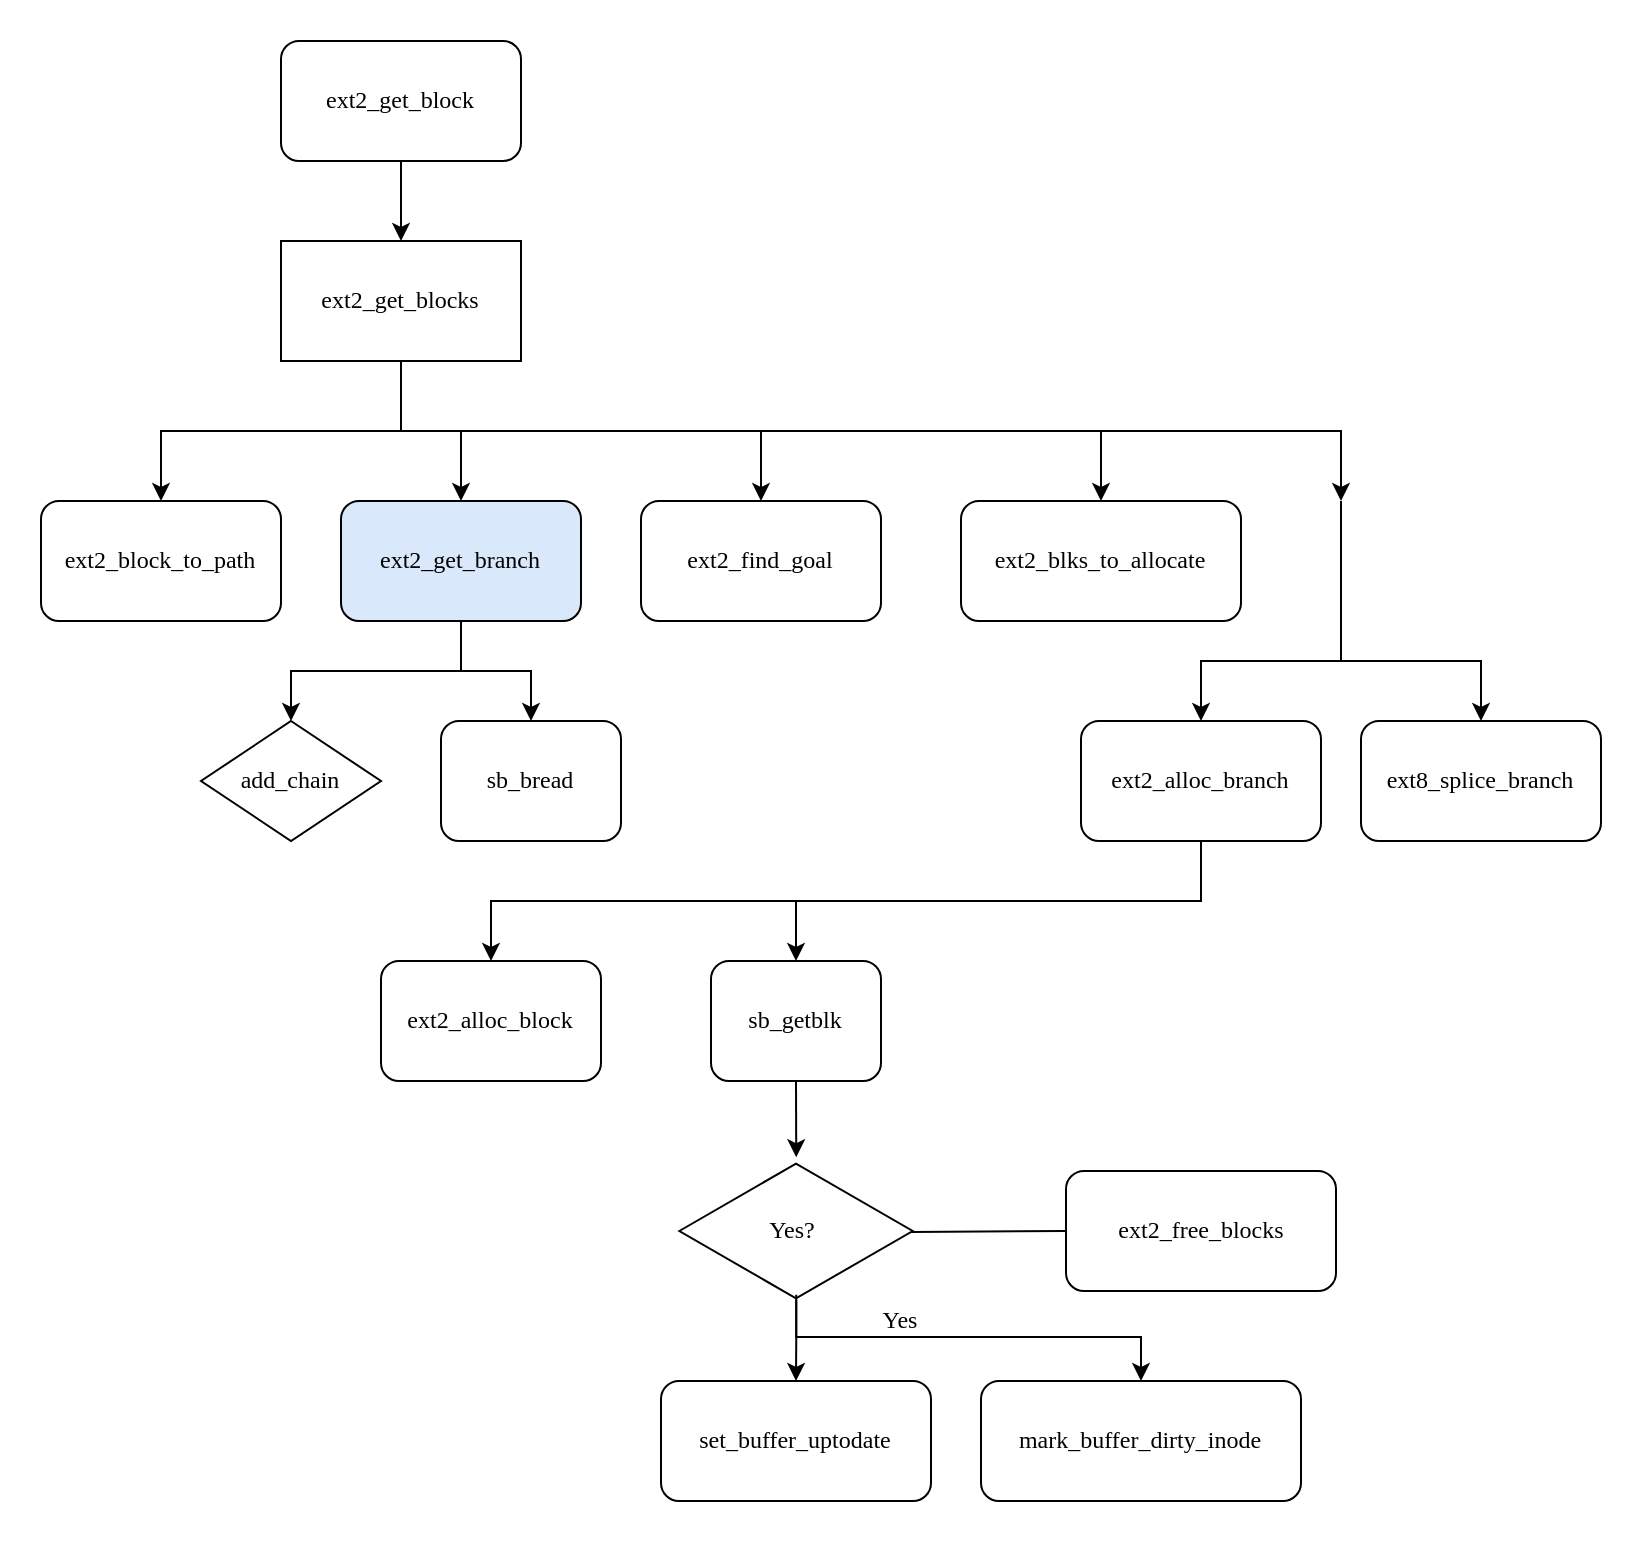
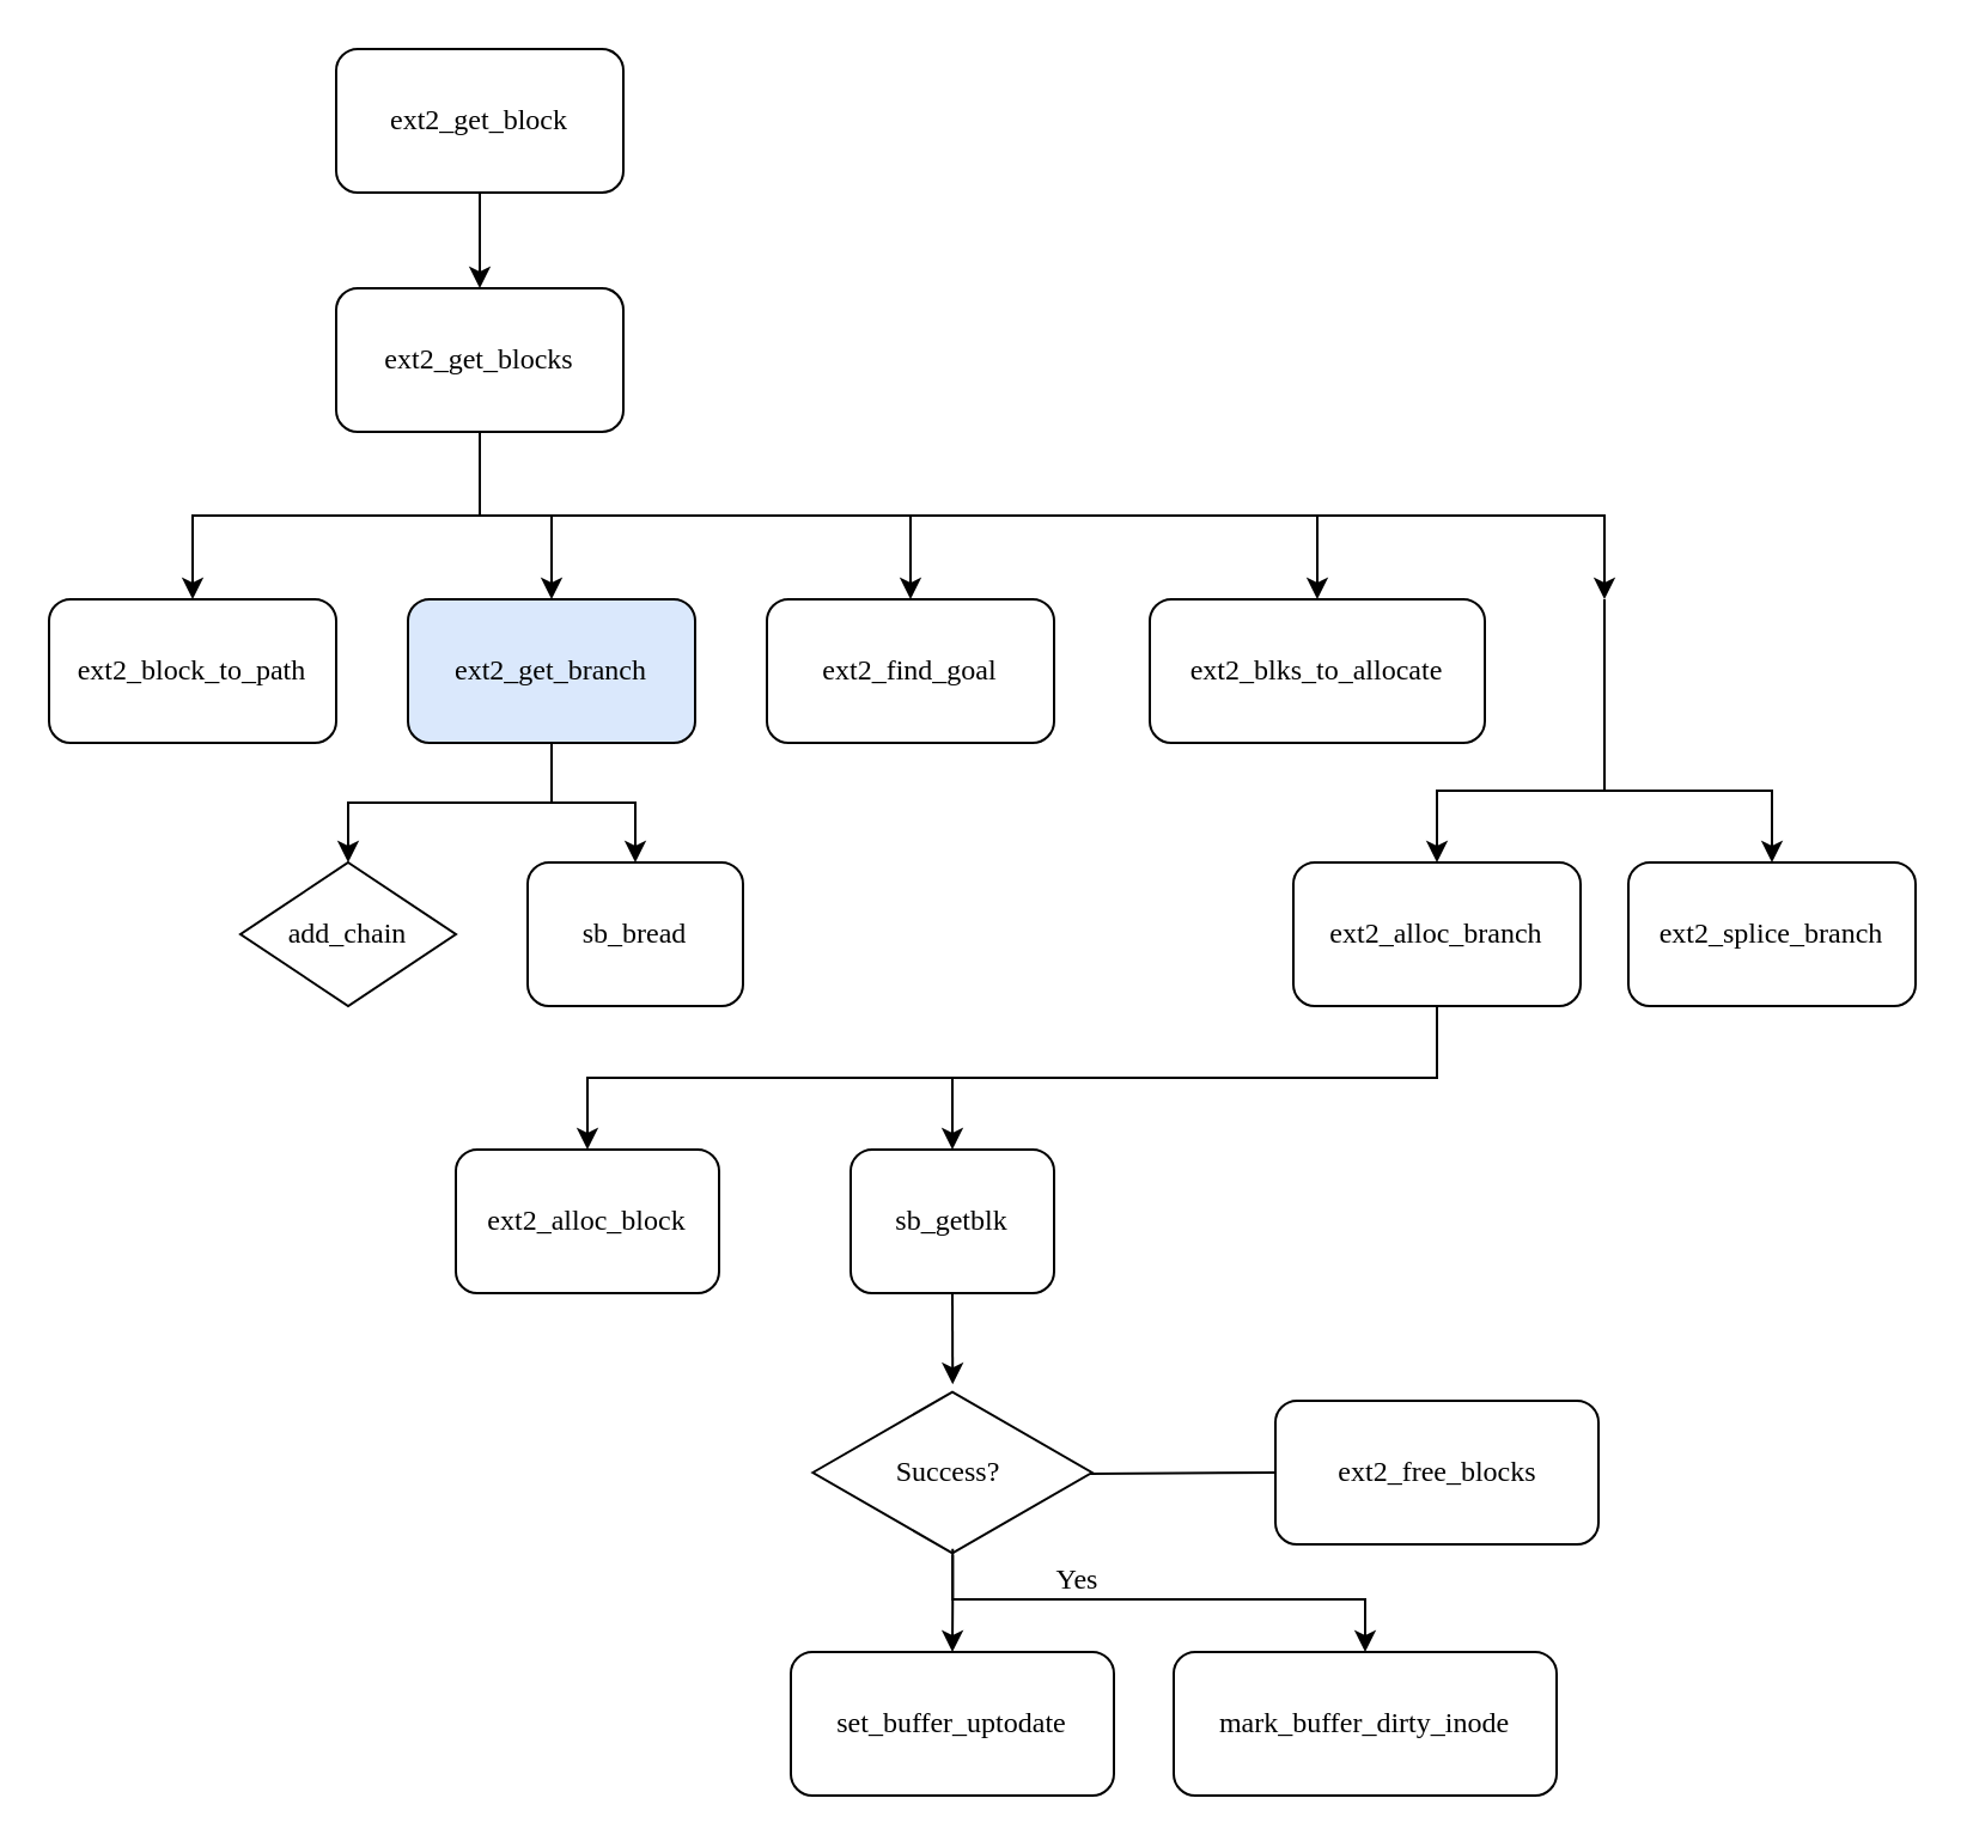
- <mxCell id="4" value="&lt;font face=&quot;Comic Sans MS&quot;&gt;ext2_get_blocks&lt;/font&gt;" style="whiteSpace=wrap;html=1;rounded=0;" vertex="1" parent="1"><mxGeometry x="140" y="120" width="120" height="60" as="geometry" /></mxCell>
+ <mxCell id="4" value="&lt;font face=&quot;Comic Sans MS&quot;&gt;ext2_get_blocks&lt;/font&gt;" style="rounded=1;whiteSpace=wrap;html=1;" vertex="1" parent="1"><mxGeometry x="140" y="120" width="120" height="60" as="geometry" /></mxCell>
- <mxCell id="13" value="&lt;font face=&quot;Comic Sans MS&quot;&gt;ext8_splice_branch&lt;/font&gt;" style="rounded=1;whiteSpace=wrap;html=1;" vertex="1" parent="1"><mxGeometry x="680" y="360" width="120" height="60" as="geometry" /></mxCell>
+ <mxCell id="13" value="&lt;font face=&quot;Comic Sans MS&quot;&gt;ext2_splice_branch&lt;/font&gt;" style="rounded=1;whiteSpace=wrap;html=1;" vertex="1" parent="1"><mxGeometry x="680" y="360" width="120" height="60" as="geometry" /></mxCell>
- <mxCell id="28" value="Yes?&amp;nbsp;" style="html=1;whiteSpace=wrap;aspect=fixed;shape=isoRectangle;fontFamily=Comic Sans MS;" vertex="1" parent="1"><mxGeometry x="339.17" y="580" width="116.67" height="70" as="geometry" /></mxCell>
+ <mxCell id="28" value="Success?&amp;nbsp;" style="html=1;whiteSpace=wrap;aspect=fixed;shape=isoRectangle;fontFamily=Comic Sans MS;" vertex="1" parent="1"><mxGeometry x="339.17" y="580" width="116.67" height="70" as="geometry" /></mxCell>
